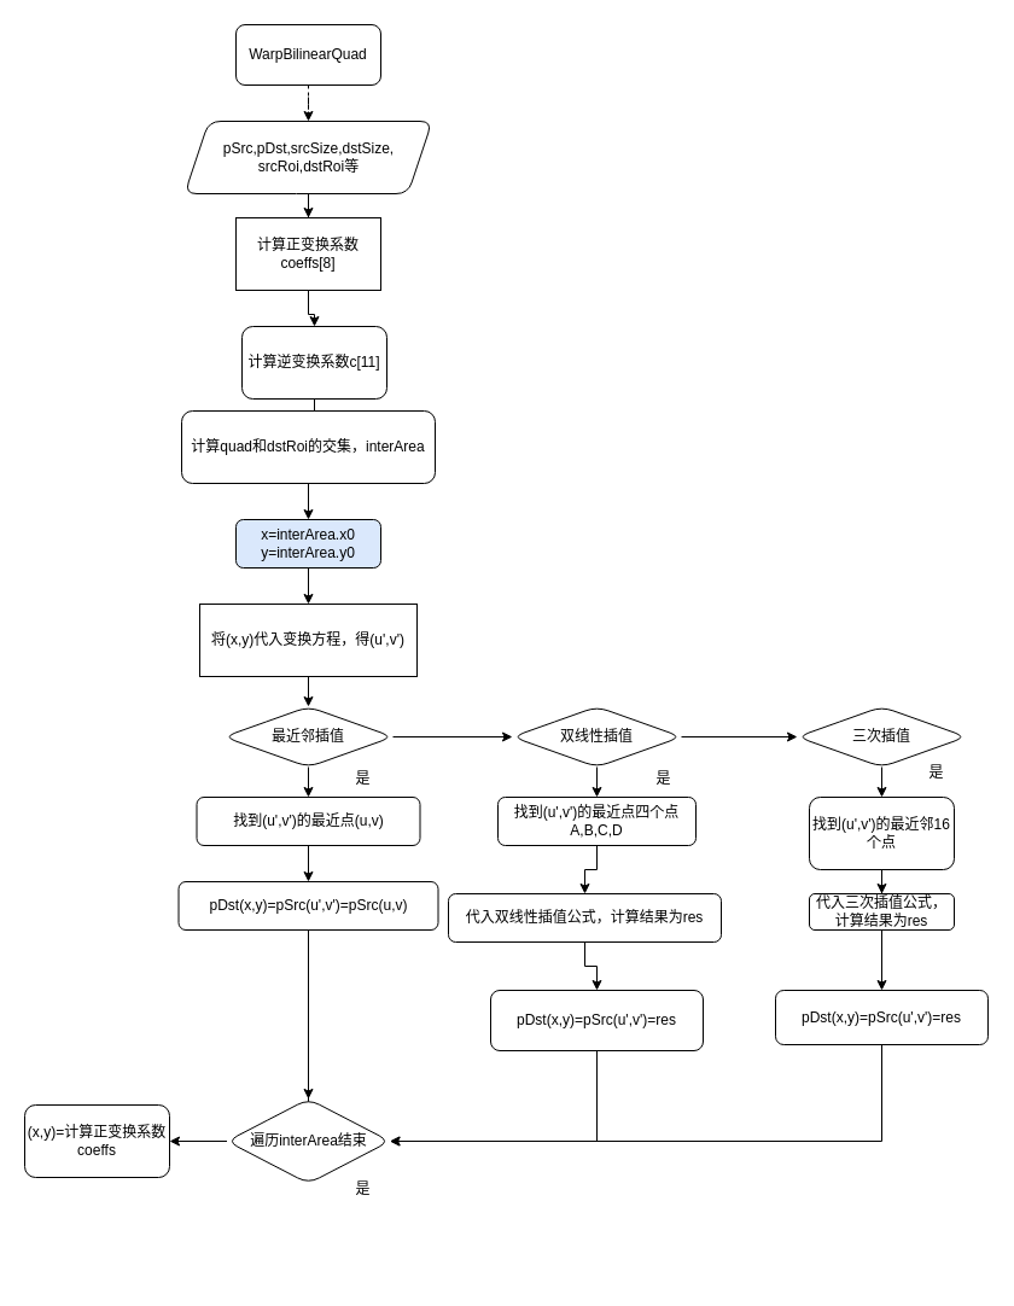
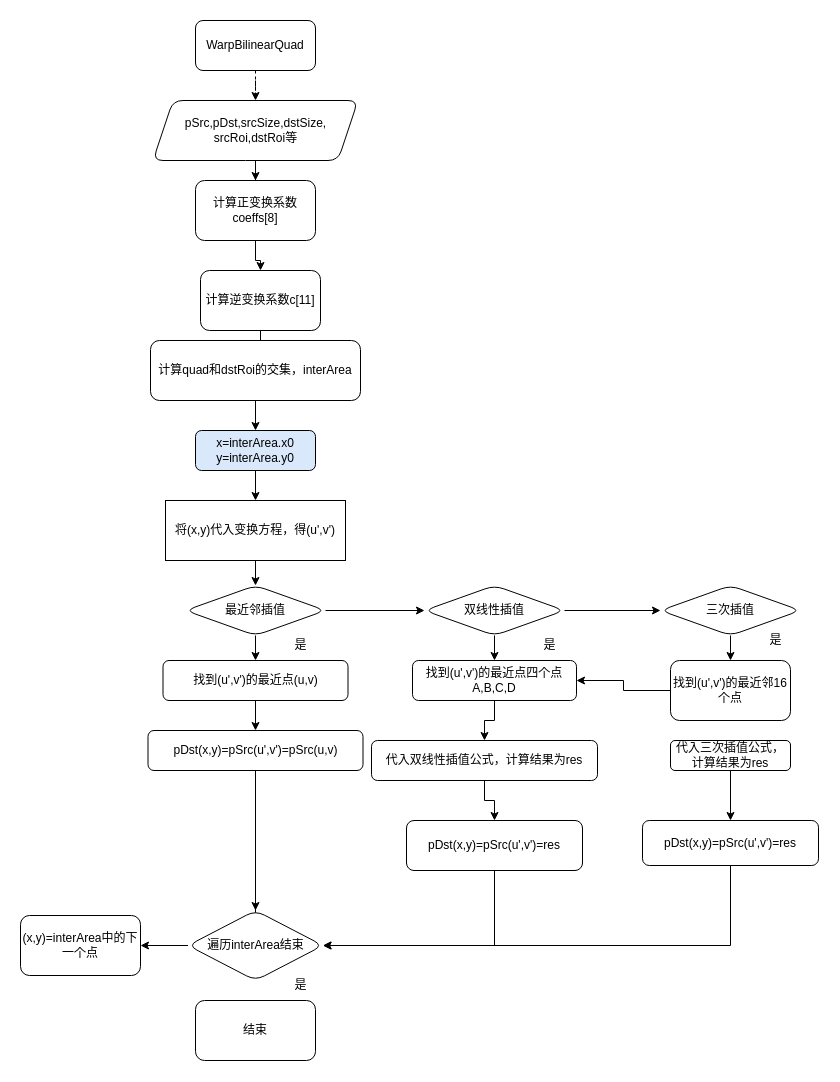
- <mxCell id="7" value="计算正变换系数coeffs[8]" style="whiteSpace=wrap;html=1;rounded=0;" vertex="1" parent="1"><mxGeometry x="195" y="180" width="120" height="60" as="geometry" /></mxCell>
+ <mxCell id="7" value="计算正变换系数coeffs[8]" style="whiteSpace=wrap;html=1;rounded=1;" vertex="1" parent="1"><mxGeometry x="195" y="180" width="120" height="60" as="geometry" /></mxCell>
- <mxCell id="37" value="" style="edgeStyle=orthogonalEdgeStyle;rounded=0;orthogonalLoop=1;jettySize=auto;html=1;" edge="1" parent="1" source="38" target="40"><mxGeometry relative="1" as="geometry" /></mxCell>
+ <mxCell id="37" value="" style="edgeStyle=orthogonalEdgeStyle;rounded=0;orthogonalLoop=1;jettySize=auto;html=1;" edge="1" parent="1" source="38" target="32"><mxGeometry relative="1" as="geometry" /></mxCell>
- <mxCell id="43" value="(x,y)=计算正变换系数coeffs" style="whiteSpace=wrap;html=1;rounded=1;" vertex="1" parent="1"><mxGeometry x="20" y="915" width="120" height="60" as="geometry" /></mxCell>
+ <mxCell id="43" value="(x,y)=interArea中的下一个点" style="whiteSpace=wrap;html=1;rounded=1;" vertex="1" parent="1"><mxGeometry x="20" y="915" width="120" height="60" as="geometry" /></mxCell>
+ <mxCell id="44" value="结束" style="whiteSpace=wrap;html=1;rounded=1;" vertex="1" parent="1"><mxGeometry x="195" y="1000" width="120" height="60" as="geometry" /></mxCell>
